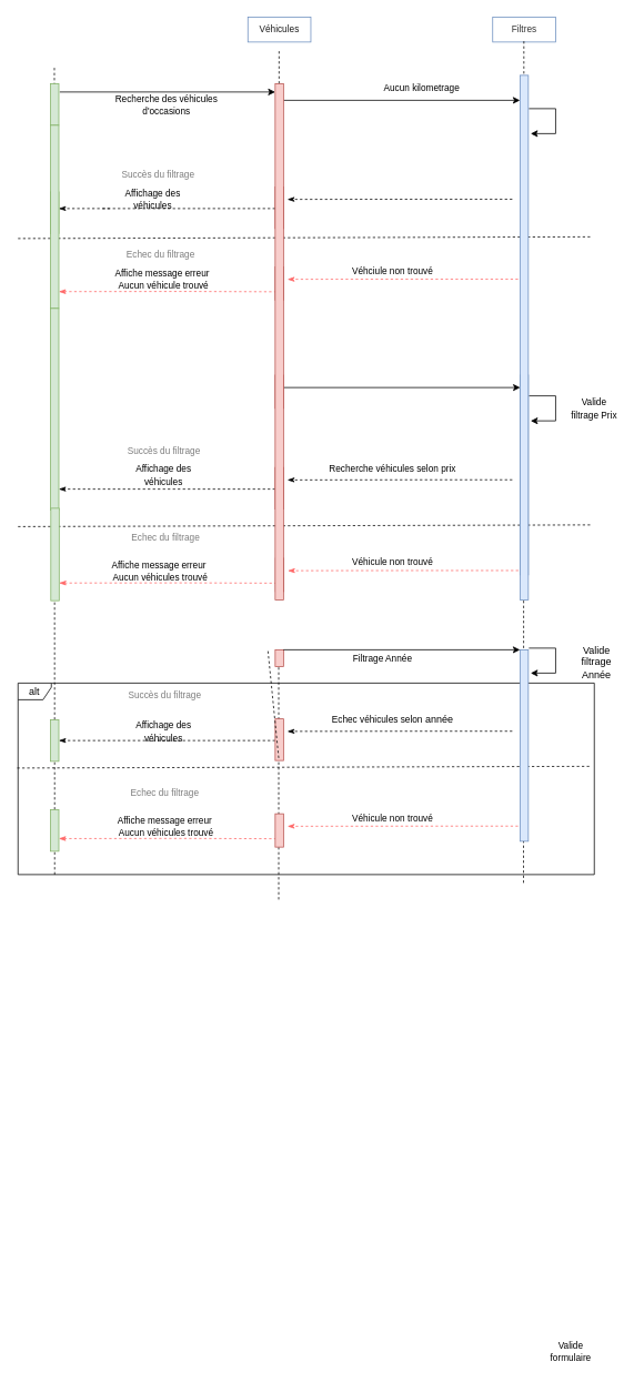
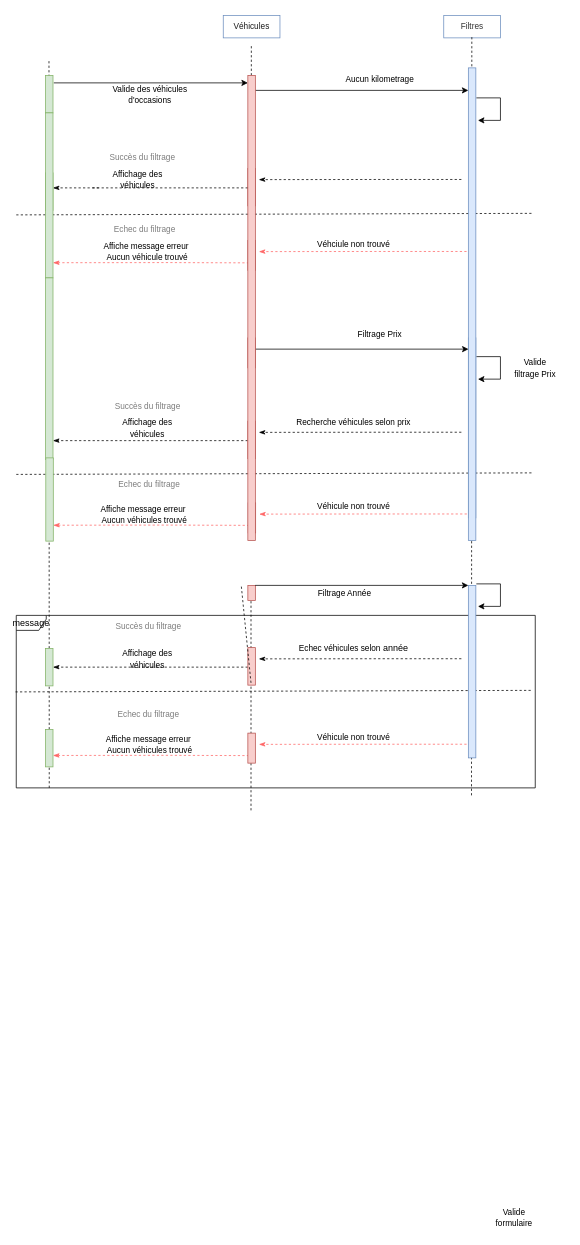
- <mxCell id="3" value="&lt;font style=&quot;font-size: 11px;&quot;&gt;Recherche des véhicules d'occasions&lt;/font&gt;" style="text;html=1;strokeColor=none;fillColor=none;align=center;verticalAlign=middle;whiteSpace=wrap;rounded=0;" vertex="1" parent="1"><mxGeometry x="126.5" y="110" width="145" height="30" as="geometry" /></mxCell>
+ <mxCell id="3" value="&lt;font style=&quot;font-size: 11px;&quot;&gt;Valide des véhicules d'occasions&lt;/font&gt;" style="text;html=1;strokeColor=none;fillColor=none;align=center;verticalAlign=middle;whiteSpace=wrap;rounded=0;" vertex="1" parent="1"><mxGeometry x="126.5" y="110" width="145" height="30" as="geometry" /></mxCell>
+ <mxCell id="34" value="&lt;font style=&quot;font-size: 11px;&quot;&gt;Filtrage Prix&lt;/font&gt;" style="text;html=1;strokeColor=none;fillColor=none;align=center;verticalAlign=middle;whiteSpace=wrap;rounded=0;" vertex="1" parent="1"><mxGeometry x="451" y="430" width="110" height="30" as="geometry" /></mxCell>
- <mxCell id="57" value="Valide&lt;br&gt;filtrage Année" style="text;html=1;strokeColor=none;fillColor=none;align=center;verticalAlign=middle;whiteSpace=wrap;rounded=0;" vertex="1" parent="1"><mxGeometry x="681" y="780" width="70" height="30" as="geometry" /></mxCell>
- <mxCell id="44" value="alt" style="shape=umlFrame;whiteSpace=wrap;html=1;pointerEvents=0;width=40;height=20;" vertex="1" parent="1"><mxGeometry x="21" y="820" width="692" height="230" as="geometry" /></mxCell>
+ <mxCell id="44" value="message" style="shape=umlFrame;whiteSpace=wrap;html=1;pointerEvents=0;width=40;height=20;" vertex="1" parent="1"><mxGeometry x="21" y="820" width="692" height="230" as="geometry" /></mxCell>
